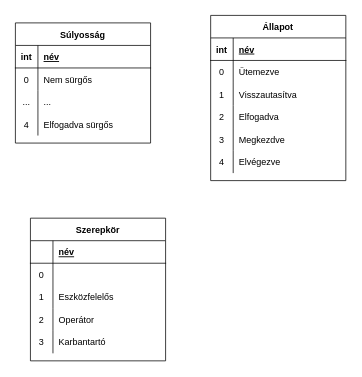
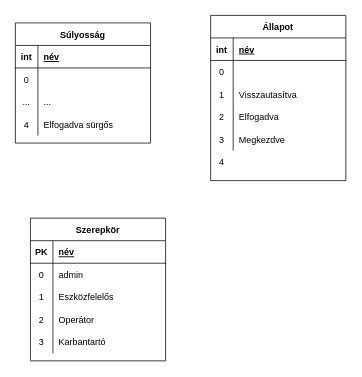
- <mxCell id="21" value="Ütemezve" style="shape=partialRectangle;connectable=0;fillColor=none;top=0;left=0;bottom=0;right=0;align=left;spacingLeft=6;overflow=hidden;" vertex="1" parent="19"><mxGeometry x="30" width="150" height="30" as="geometry"><mxRectangle width="150" height="30" as="alternateBounds" /></mxGeometry></mxCell>
- <mxCell id="8" value="Nem sürgős" style="shape=partialRectangle;connectable=0;fillColor=none;top=0;left=0;bottom=0;right=0;align=left;spacingLeft=6;overflow=hidden;" vertex="1" parent="6"><mxGeometry x="30" width="150" height="30" as="geometry"><mxRectangle width="150" height="30" as="alternateBounds" /></mxGeometry></mxCell>
- <mxCell id="33" value="Elvégezve" style="shape=partialRectangle;connectable=0;fillColor=none;top=0;left=0;bottom=0;right=0;align=left;spacingLeft=6;overflow=hidden;" vertex="1" parent="31"><mxGeometry x="30" width="150" height="30" as="geometry"><mxRectangle width="150" height="30" as="alternateBounds" /></mxGeometry></mxCell>
+ <mxCell id="36" value="PK" style="shape=partialRectangle;connectable=0;fillColor=none;top=0;left=0;bottom=0;right=0;fontStyle=1;overflow=hidden;" vertex="1" parent="35"><mxGeometry width="30" height="30" as="geometry"><mxRectangle width="30" height="30" as="alternateBounds" /></mxGeometry></mxCell>
+ <mxCell id="40" value="admin" style="shape=partialRectangle;connectable=0;fillColor=none;top=0;left=0;bottom=0;right=0;align=left;spacingLeft=6;overflow=hidden;" vertex="1" parent="38"><mxGeometry x="30" width="150" height="30" as="geometry"><mxRectangle width="150" height="30" as="alternateBounds" /></mxGeometry></mxCell>
